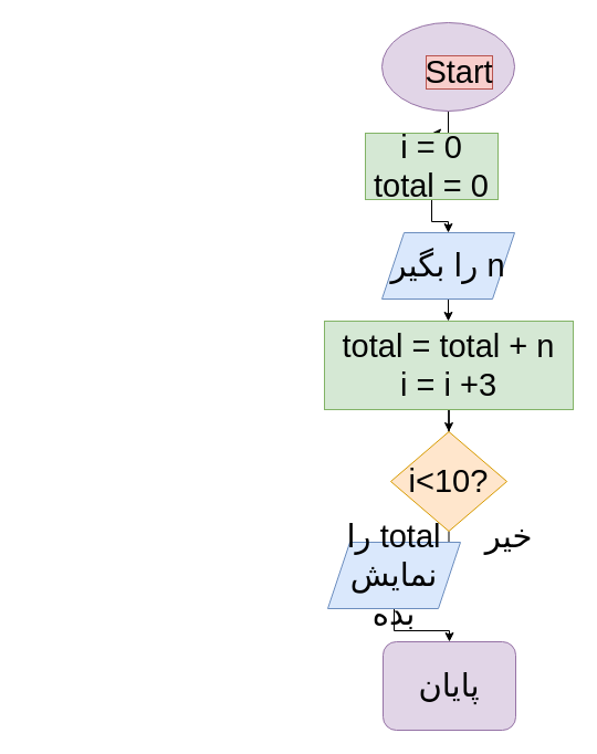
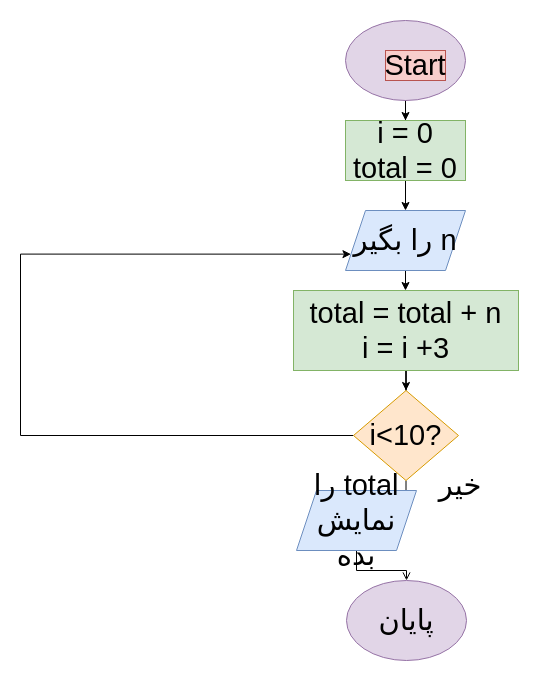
- <mxCell id="6" value="i = 0&lt;br&gt;total = 0" style="rounded=0;whiteSpace=wrap;html=1;fontSize=29;fillColor=#d5e8d4;strokeColor=#82b366;" vertex="1" parent="1"><mxGeometry x="330" y="120" width="120" height="60" as="geometry" /></mxCell>
+ <mxCell id="6" value="i = 0&lt;br&gt;total = 0" style="rounded=0;whiteSpace=wrap;html=1;fontSize=29;fillColor=#d5e8d4;strokeColor=#82b366;" vertex="1" parent="1"><mxGeometry x="345" y="120" width="120" height="60" as="geometry" /></mxCell>
+ <mxCell id="11" style="edgeStyle=orthogonalEdgeStyle;rounded=0;orthogonalLoop=1;jettySize=auto;html=1;fontSize=29;entryX=0;entryY=0.75;entryDx=0;entryDy=0;" edge="1" parent="1" source="13" target="8"><mxGeometry relative="1" as="geometry"><mxPoint x="60" y="140" as="targetPoint" /><Array as="points"><mxPoint x="20" y="435" /><mxPoint x="20" y="254" /></Array></mxGeometry></mxCell>
- <mxCell id="15" value="" style="edgeStyle=orthogonalEdgeStyle;rounded=0;orthogonalLoop=1;jettySize=auto;html=1;fontSize=29;" edge="1" parent="1" source="16" target="17"><mxGeometry relative="1" as="geometry" /></mxCell>
+ <mxCell id="15" value="" style="edgeStyle=orthogonalEdgeStyle;rounded=0;orthogonalLoop=1;jettySize=auto;html=1;fontSize=29;endArrow=open;" edge="1" parent="1" source="16" target="17"><mxGeometry relative="1" as="geometry" /></mxCell>
- <mxCell id="17" value="پایان" style="whiteSpace=wrap;html=1;fontSize=29;fillColor=#e1d5e7;strokeColor=#9673a6;rounded=1;" vertex="1" parent="1"><mxGeometry x="346" y="580" width="120" height="80" as="geometry" /></mxCell>
+ <mxCell id="17" value="پایان" style="ellipse;whiteSpace=wrap;html=1;fontSize=29;fillColor=#e1d5e7;strokeColor=#9673a6;" vertex="1" parent="1"><mxGeometry x="346" y="580" width="120" height="80" as="geometry" /></mxCell>
